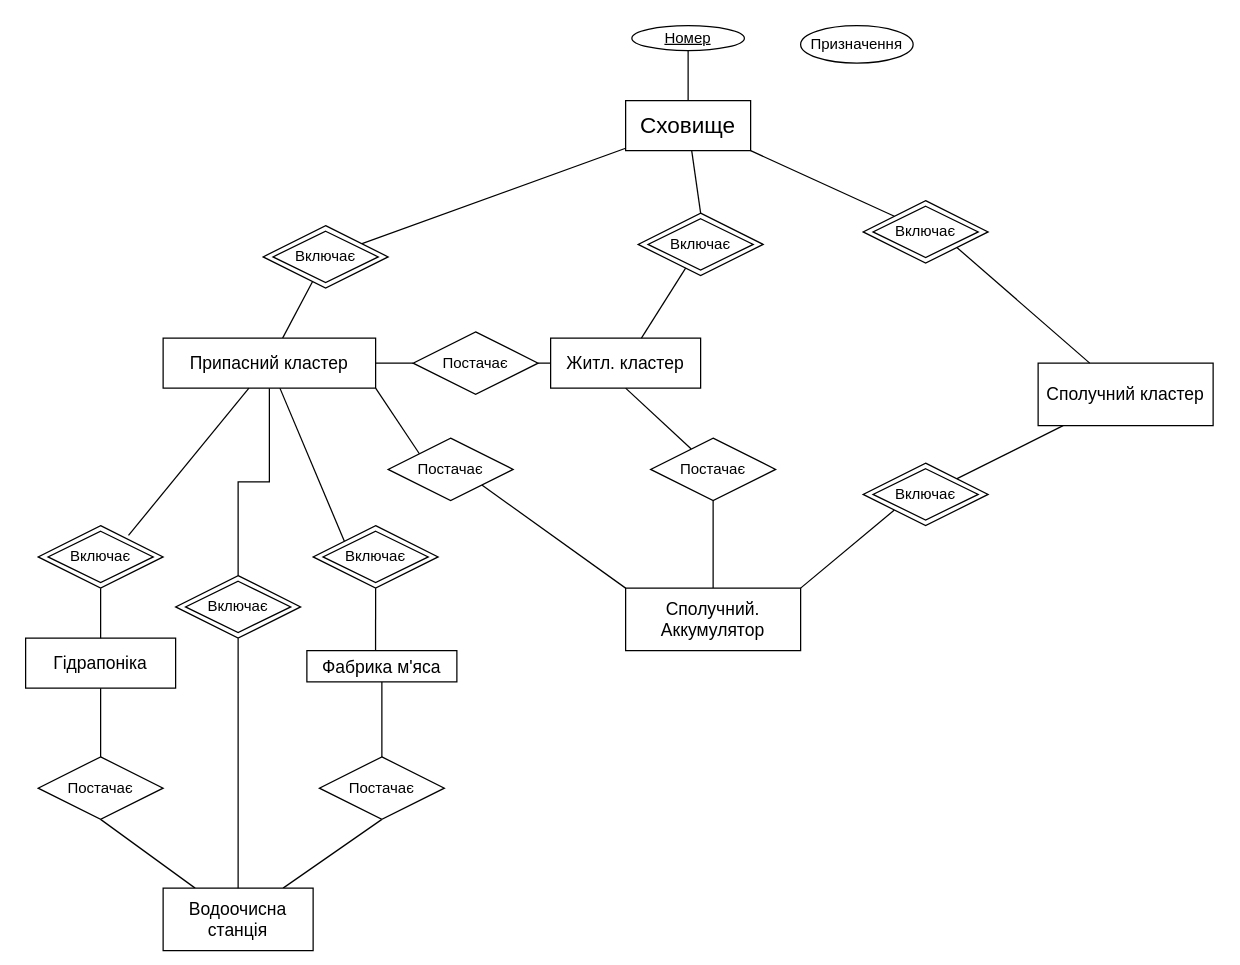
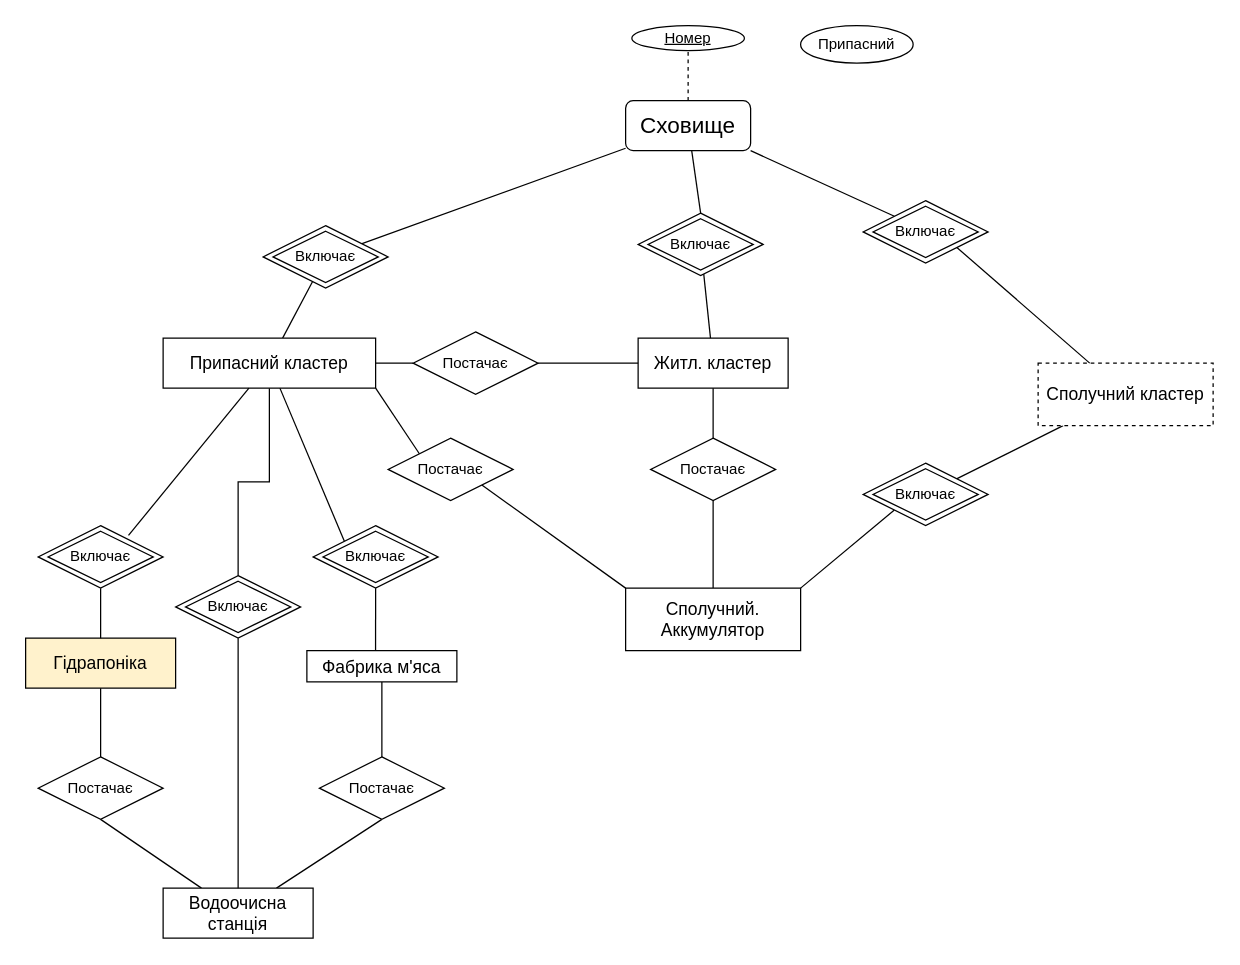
- <mxCell id="8" value="Призначення" style="ellipse;whiteSpace=wrap;html=1;" vertex="1" parent="1"><mxGeometry x="640" y="20" width="90" height="30" as="geometry" /></mxCell>
+ <mxCell id="8" value="Припасний" style="ellipse;whiteSpace=wrap;html=1;" vertex="1" parent="1"><mxGeometry x="640" y="20" width="90" height="30" as="geometry" /></mxCell>
- <mxCell id="2" value="" style="rounded=0;orthogonalLoop=1;jettySize=auto;html=1;endArrow=none;endFill=0;" edge="1" parent="1" source="6" target="7"><mxGeometry relative="1" as="geometry" /></mxCell>
+ <mxCell id="2" value="" style="rounded=0;orthogonalLoop=1;jettySize=auto;html=1;endArrow=none;endFill=0;dashed=1;" edge="1" parent="1" source="6" target="7"><mxGeometry relative="1" as="geometry" /></mxCell>
- <mxCell id="6" value="&lt;span style=&quot;font-size: 18px;&quot;&gt;Сховище&lt;/span&gt;" style="rounded=0;whiteSpace=wrap;html=1;" vertex="1" parent="1"><mxGeometry x="500" y="80" width="100" height="40" as="geometry" /></mxCell>
+ <mxCell id="6" value="&lt;span style=&quot;font-size: 18px;&quot;&gt;Сховище&lt;/span&gt;" style="whiteSpace=wrap;html=1;rounded=1;" vertex="1" parent="1"><mxGeometry x="500" y="80" width="100" height="40" as="geometry" /></mxCell>
- <mxCell id="9" value="&lt;font style=&quot;font-size: 14px;&quot;&gt;Житл. кластер&lt;/font&gt;" style="rounded=0;whiteSpace=wrap;html=1;" vertex="1" parent="1"><mxGeometry x="440" y="270" width="120" height="40" as="geometry" /></mxCell>
+ <mxCell id="9" value="&lt;font style=&quot;font-size: 14px;&quot;&gt;Житл. кластер&lt;/font&gt;" style="rounded=0;whiteSpace=wrap;html=1;" vertex="1" parent="1"><mxGeometry x="510" y="270" width="120" height="40" as="geometry" /></mxCell>
- <mxCell id="24" value="&lt;span style=&quot;font-size: 14px;&quot;&gt;Сполучний кластер&lt;/span&gt;" style="rounded=0;whiteSpace=wrap;html=1;" vertex="1" parent="1"><mxGeometry x="830" y="290" width="140" height="50" as="geometry" /></mxCell>
+ <mxCell id="24" value="&lt;span style=&quot;font-size: 14px;&quot;&gt;Сполучний кластер&lt;/span&gt;" style="rounded=0;whiteSpace=wrap;html=1;dashed=1;" vertex="1" parent="1"><mxGeometry x="830" y="290" width="140" height="50" as="geometry" /></mxCell>
- <mxCell id="10" value="&lt;span style=&quot;font-size: 14px;&quot;&gt;Гідрапоніка&lt;/span&gt;" style="rounded=0;whiteSpace=wrap;html=1;" vertex="1" parent="1"><mxGeometry x="20" y="510" width="120" height="40" as="geometry" /></mxCell>
+ <mxCell id="10" value="&lt;span style=&quot;font-size: 14px;&quot;&gt;Гідрапоніка&lt;/span&gt;" style="rounded=0;whiteSpace=wrap;html=1;fillColor=#fff2cc;" vertex="1" parent="1"><mxGeometry x="20" y="510" width="120" height="40" as="geometry" /></mxCell>
- <mxCell id="19" value="&lt;span style=&quot;font-size: 14px;&quot;&gt;Водоочисна станція&lt;/span&gt;" style="rounded=0;whiteSpace=wrap;html=1;" vertex="1" parent="1"><mxGeometry x="130" y="710" width="120" height="50" as="geometry" /></mxCell>
+ <mxCell id="19" value="&lt;span style=&quot;font-size: 14px;&quot;&gt;Водоочисна станція&lt;/span&gt;" style="rounded=0;whiteSpace=wrap;html=1;" vertex="1" parent="1"><mxGeometry x="130" y="710" width="120" height="40" as="geometry" /></mxCell>
